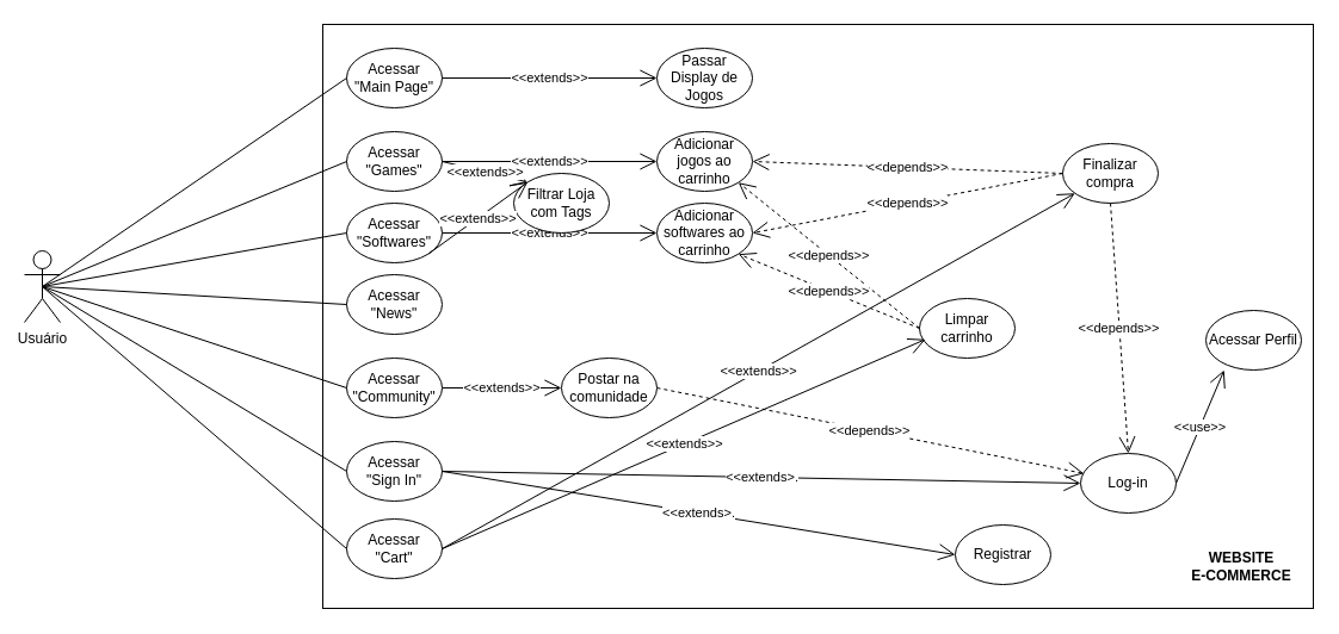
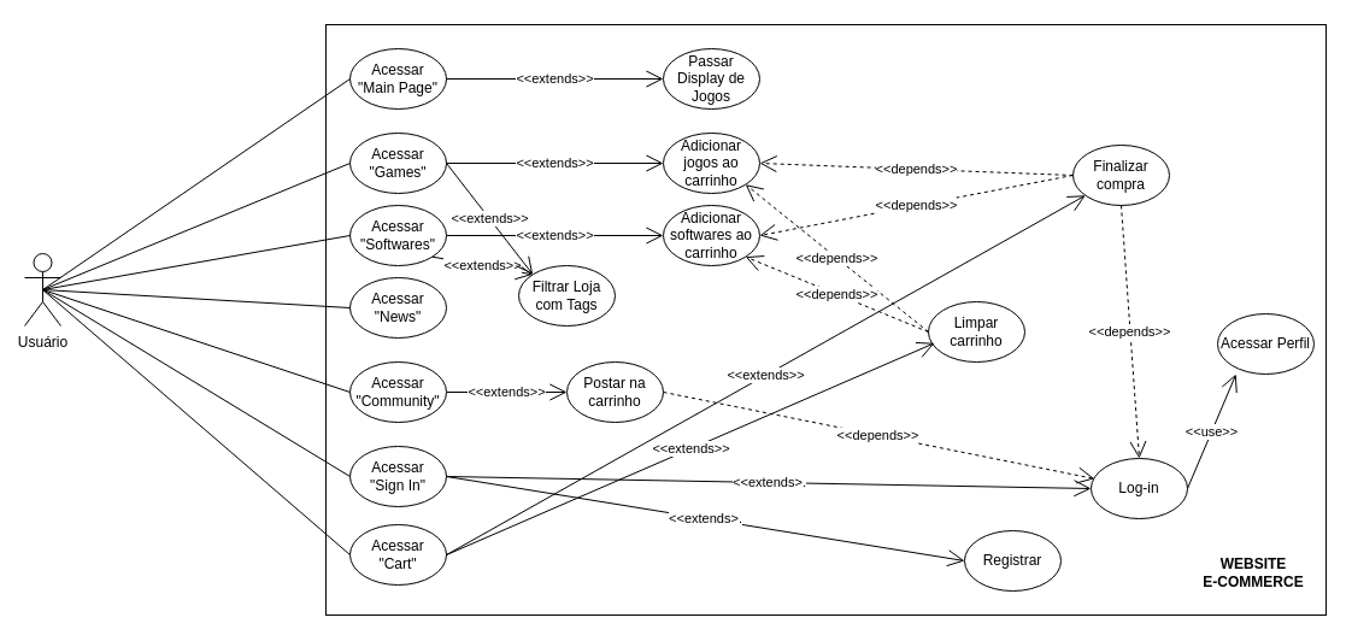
- <mxCell id="29" value="Filtrar Loja com Tags" style="ellipse;whiteSpace=wrap;html=1;" vertex="1" parent="1"><mxGeometry x="430" y="145" width="80" height="50" as="geometry" /></mxCell>
+ <mxCell id="29" value="Filtrar Loja com Tags" style="ellipse;whiteSpace=wrap;html=1;" vertex="1" parent="1"><mxGeometry x="430" y="220" width="80" height="50" as="geometry" /></mxCell>
- <mxCell id="43" value="Postar na comunidade" style="ellipse;whiteSpace=wrap;html=1;" parent="1" vertex="1"><mxGeometry x="470" y="300" width="80" height="50" as="geometry" /></mxCell>
+ <mxCell id="43" value="Postar na carrinho" style="ellipse;whiteSpace=wrap;html=1;" parent="1" vertex="1"><mxGeometry x="470" y="300" width="80" height="50" as="geometry" /></mxCell>
